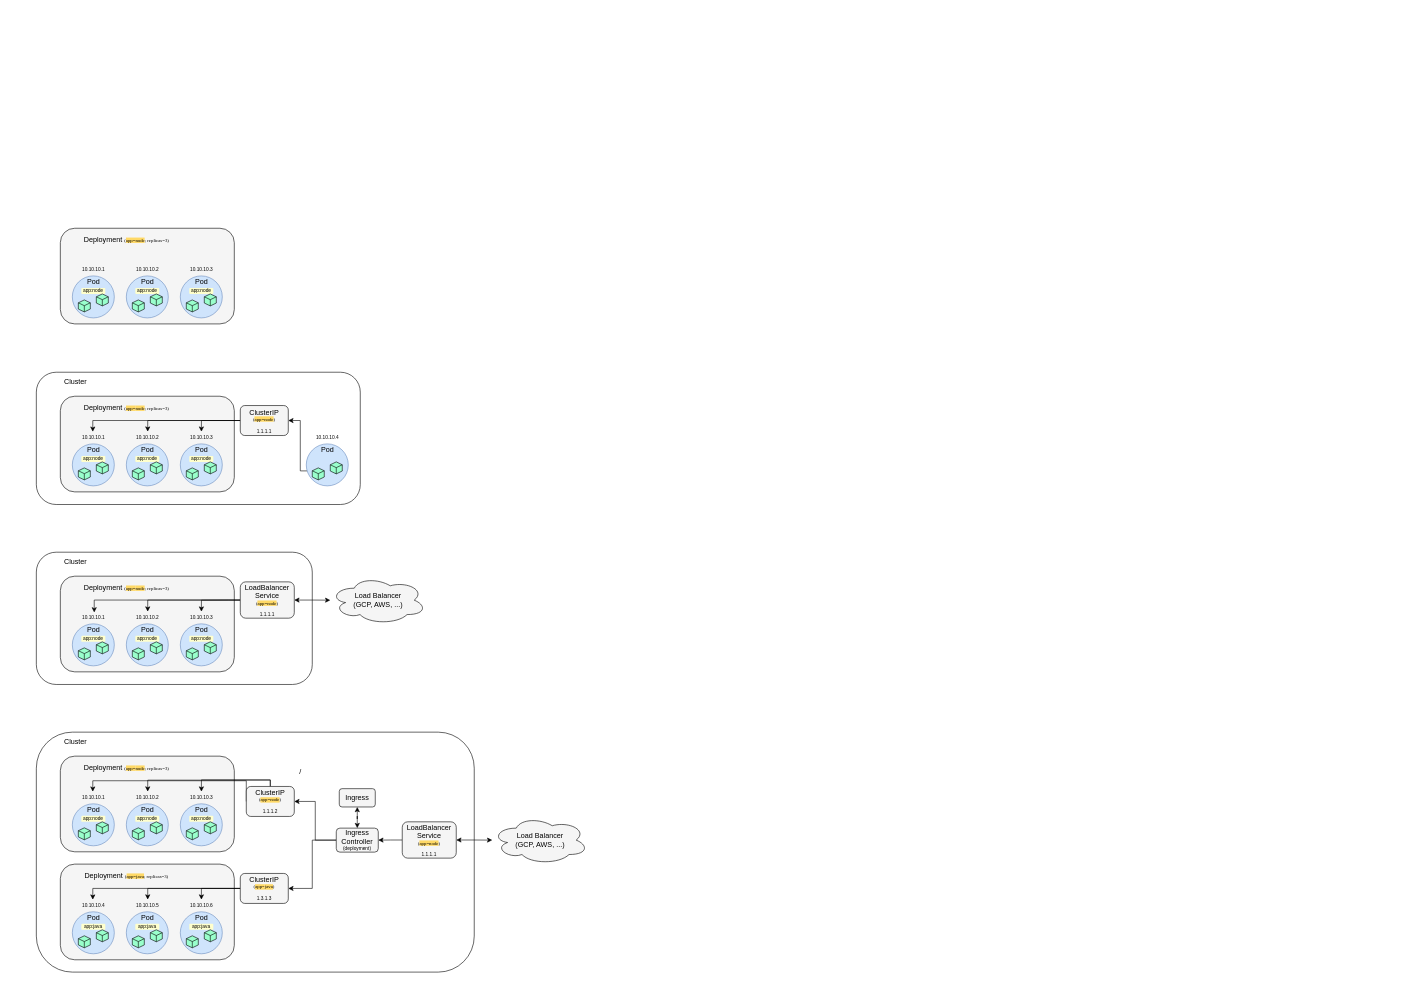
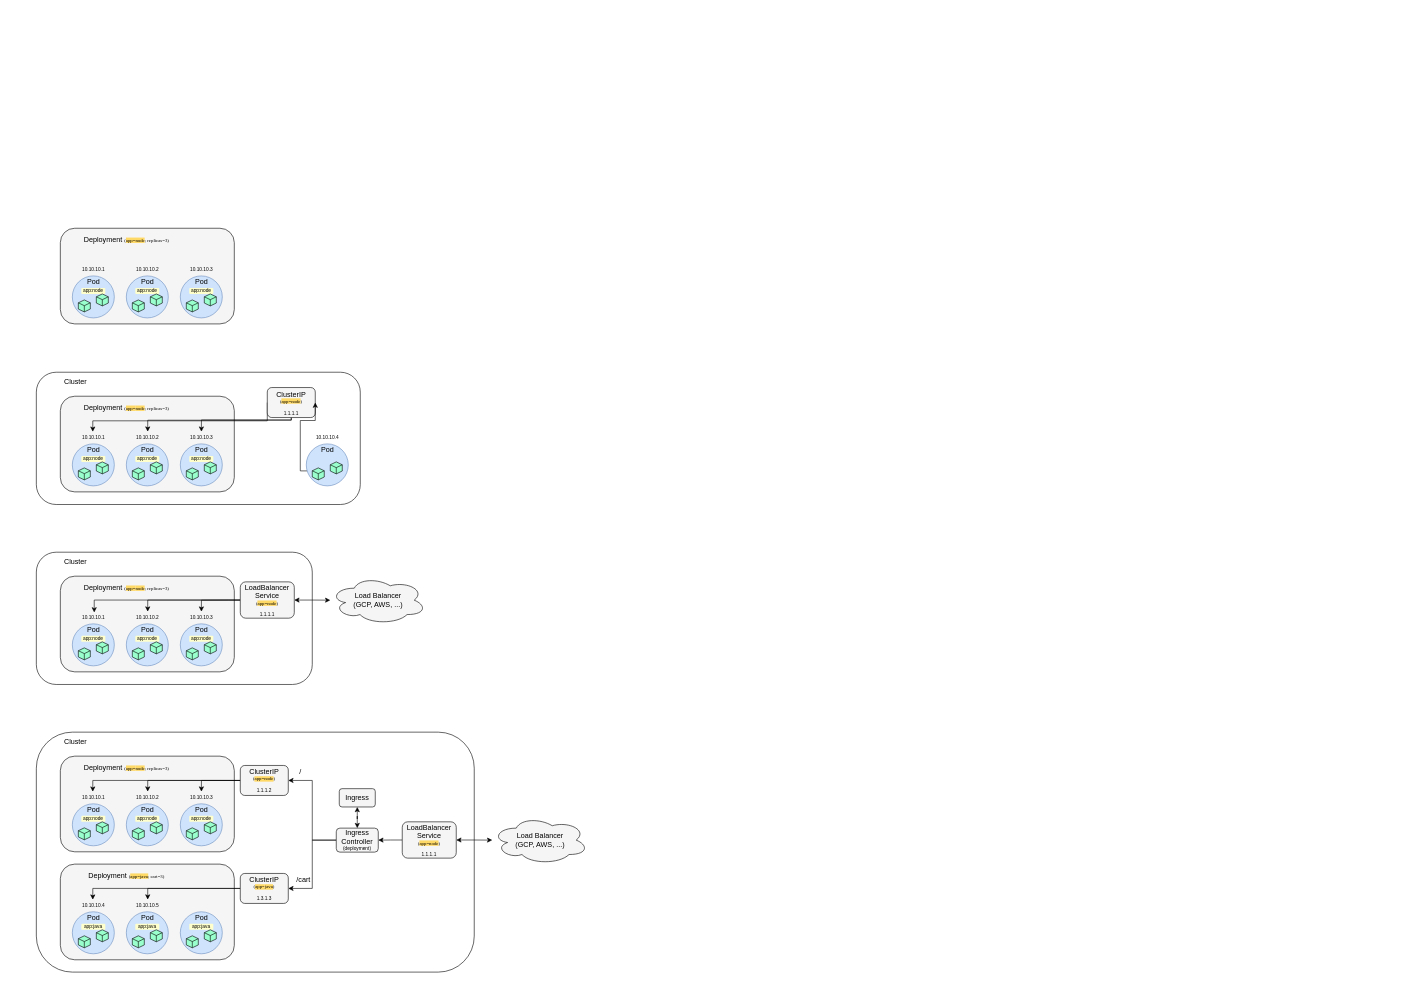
- <mxCell id="50" value="&lt;span style=&quot;font-size: 12px&quot;&gt;ClusterIP&lt;br&gt;&lt;/span&gt;&lt;font face=&quot;Lucida Console&quot;&gt;(&lt;/font&gt;&lt;span style=&quot;font-family: &amp;#34;lucida console&amp;#34; ; background-color: rgb(255 , 217 , 102)&quot;&gt;app=&lt;/span&gt;&lt;span style=&quot;font-family: &amp;#34;lucida console&amp;#34; ; background-color: rgb(255 , 217 , 102)&quot;&gt;node&lt;/span&gt;&lt;font face=&quot;Lucida Console&quot;&gt;)&lt;/font&gt;&lt;br&gt;&lt;br&gt;1.1.1.1" style="rounded=1;whiteSpace=wrap;html=1;shadow=0;glass=0;labelBackgroundColor=none;sketch=0;fontSize=8;fontColor=#000000;strokeWidth=1;gradientColor=none;fillColor=#F5F5F5;" parent="1" vertex="1"><mxGeometry x="400" y="675.53" width="80" height="50" as="geometry" /></mxCell>
+ <mxCell id="50" value="&lt;span style=&quot;font-size: 12px&quot;&gt;ClusterIP&lt;br&gt;&lt;/span&gt;&lt;font face=&quot;Lucida Console&quot;&gt;(&lt;/font&gt;&lt;span style=&quot;font-family: &amp;#34;lucida console&amp;#34; ; background-color: rgb(255 , 217 , 102)&quot;&gt;app=&lt;/span&gt;&lt;span style=&quot;font-family: &amp;#34;lucida console&amp;#34; ; background-color: rgb(255 , 217 , 102)&quot;&gt;node&lt;/span&gt;&lt;font face=&quot;Lucida Console&quot;&gt;)&lt;/font&gt;&lt;br&gt;&lt;br&gt;1.1.1.1" style="rounded=1;whiteSpace=wrap;html=1;shadow=0;glass=0;labelBackgroundColor=none;sketch=0;fontSize=8;fontColor=#000000;strokeWidth=1;gradientColor=none;fillColor=#F5F5F5;" parent="1" vertex="1"><mxGeometry x="445" y="645.53" width="80" height="50" as="geometry" /></mxCell>
- <mxCell id="110" value="&lt;span style=&quot;font-size: 12px&quot;&gt;ClusterIP&lt;br&gt;&lt;/span&gt;&lt;font face=&quot;Lucida Console&quot;&gt;(&lt;/font&gt;&lt;span style=&quot;font-family: &amp;#34;lucida console&amp;#34; ; background-color: rgb(255 , 217 , 102)&quot;&gt;app=&lt;/span&gt;&lt;span style=&quot;font-family: &amp;#34;lucida console&amp;#34; ; background-color: rgb(255 , 217 , 102)&quot;&gt;node&lt;/span&gt;&lt;font face=&quot;Lucida Console&quot;&gt;)&lt;/font&gt;&lt;br&gt;&lt;br&gt;1.1.1.2" style="rounded=1;whiteSpace=wrap;html=1;shadow=0;glass=0;labelBackgroundColor=none;sketch=0;fontSize=8;fontColor=#000000;strokeWidth=1;gradientColor=none;fillColor=#F5F5F5;" parent="1" vertex="1"><mxGeometry x="410" y="1310.53" width="80" height="50" as="geometry" /></mxCell>
+ <mxCell id="110" value="&lt;span style=&quot;font-size: 12px&quot;&gt;ClusterIP&lt;br&gt;&lt;/span&gt;&lt;font face=&quot;Lucida Console&quot;&gt;(&lt;/font&gt;&lt;span style=&quot;font-family: &amp;#34;lucida console&amp;#34; ; background-color: rgb(255 , 217 , 102)&quot;&gt;app=&lt;/span&gt;&lt;span style=&quot;font-family: &amp;#34;lucida console&amp;#34; ; background-color: rgb(255 , 217 , 102)&quot;&gt;node&lt;/span&gt;&lt;font face=&quot;Lucida Console&quot;&gt;)&lt;/font&gt;&lt;br&gt;&lt;br&gt;1.1.1.2" style="rounded=1;whiteSpace=wrap;html=1;shadow=0;glass=0;labelBackgroundColor=none;sketch=0;fontSize=8;fontColor=#000000;strokeWidth=1;gradientColor=none;fillColor=#F5F5F5;" parent="1" vertex="1"><mxGeometry x="400" y="1275.53" width="80" height="50" as="geometry" /></mxCell>
- <mxCell id="114" value="&lt;font color=&quot;#000000&quot;&gt;Deployment &lt;font style=&quot;font-size: 8px&quot;&gt;&lt;font face=&quot;Lucida Console&quot;&gt;(&lt;/font&gt;&lt;span style=&quot;background-color: rgb(255 , 217 , 102)&quot;&gt;&lt;font face=&quot;Lucida Console&quot;&gt;app=&lt;/font&gt;&lt;font face=&quot;lucida console&quot;&gt;java&lt;/font&gt;&lt;/span&gt;&lt;/font&gt;&lt;/font&gt;&lt;font color=&quot;#000000&quot;&gt;&lt;font style=&quot;font-size: 8px&quot; face=&quot;Lucida Console&quot;&gt;; replicas=3)&lt;/font&gt;&lt;/font&gt;" style="text;html=1;align=center;verticalAlign=middle;resizable=0;points=[];autosize=1;strokeColor=none;fontSize=12;fontColor=#FF6666;" parent="1" vertex="1"><mxGeometry x="115" y="1449.47" width="190" height="20" as="geometry" /></mxCell>
+ <mxCell id="114" value="&lt;font color=&quot;#000000&quot;&gt;Deployment &lt;font style=&quot;font-size: 8px&quot;&gt;&lt;font face=&quot;Lucida Console&quot;&gt;(&lt;/font&gt;&lt;span style=&quot;background-color: rgb(255 , 217 , 102)&quot;&gt;&lt;font face=&quot;Lucida Console&quot;&gt;app=&lt;/font&gt;&lt;font face=&quot;lucida console&quot;&gt;java&lt;/font&gt;&lt;/span&gt;&lt;/font&gt;&lt;/font&gt;&lt;font color=&quot;#000000&quot;&gt;&lt;font style=&quot;font-size: 8px&quot; face=&quot;Lucida Console&quot;&gt;; cart=3)&lt;/font&gt;&lt;/font&gt;" style="text;html=1;align=center;verticalAlign=middle;resizable=0;points=[];autosize=1;strokeColor=none;fontSize=12;fontColor=#FF6666;" parent="1" vertex="1"><mxGeometry x="115" y="1449.47" width="190" height="20" as="geometry" /></mxCell>
+ <mxCell id="142" value="/cart" style="text;html=1;align=center;verticalAlign=middle;resizable=0;points=[];autosize=1;strokeColor=none;" parent="1" vertex="1"><mxGeometry x="485" y="1455.53" width="40" height="20" as="geometry" /></mxCell>
- <mxCell id="132" style="edgeStyle=orthogonalEdgeStyle;rounded=0;orthogonalLoop=1;jettySize=auto;html=1;entryX=0.503;entryY=-0.016;entryDx=0;entryDy=0;entryPerimeter=0;" parent="1" source="135" target="128" edge="1"><mxGeometry relative="1" as="geometry"><Array as="points"><mxPoint x="335" y="1479.53" /></Array></mxGeometry></mxCell>
- <mxCell id="128" value="10.10.10.6" style="text;html=1;align=center;verticalAlign=middle;resizable=0;points=[];autosize=1;strokeColor=none;fontSize=8;" parent="1" vertex="1"><mxGeometry x="310" y="1499.47" width="50" height="20" as="geometry" /></mxCell>
